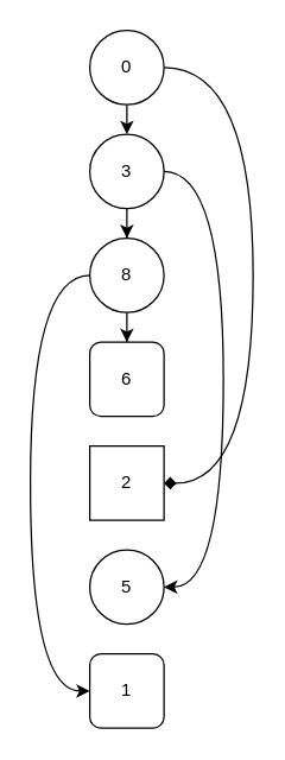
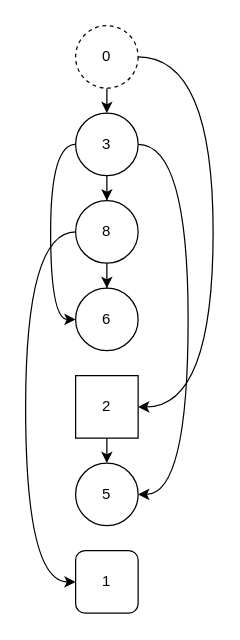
- <mxCell id="4" value="0" style="ellipse;whiteSpace=wrap;html=1;aspect=fixed;" parent="1" vertex="1"><mxGeometry x="60" y="20" width="50" height="50" as="geometry" /></mxCell>
+ <mxCell id="4" value="0" style="ellipse;whiteSpace=wrap;html=1;aspect=fixed;dashed=1;" parent="1" vertex="1"><mxGeometry x="60" y="20" width="50" height="50" as="geometry" /></mxCell>
+ <mxCell id="7" style="edgeStyle=orthogonalEdgeStyle;orthogonalLoop=1;jettySize=auto;html=1;exitX=0;exitY=0.5;exitDx=0;exitDy=0;entryX=0;entryY=0.5;entryDx=0;entryDy=0;curved=1;" edge="1" parent="1" source="8" target="12"><mxGeometry relative="1" as="geometry" /></mxCell>
- <mxCell id="12" value="6" style="whiteSpace=wrap;html=1;aspect=fixed;rounded=1;" parent="1" vertex="1"><mxGeometry x="60" y="230" width="50" height="50" as="geometry" /></mxCell>
+ <mxCell id="12" value="6" style="ellipse;whiteSpace=wrap;html=1;aspect=fixed;" parent="1" vertex="1"><mxGeometry x="60" y="230" width="50" height="50" as="geometry" /></mxCell>
- <mxCell id="3" style="edgeStyle=orthogonalEdgeStyle;orthogonalLoop=1;jettySize=auto;html=1;exitX=1;exitY=0.5;exitDx=0;exitDy=0;entryX=1;entryY=0.5;entryDx=0;entryDy=0;curved=1;endArrow=diamond;" parent="1" source="4" target="14" edge="1"><mxGeometry relative="1" as="geometry"><Array as="points"><mxPoint x="170" y="45" /><mxPoint x="170" y="325" /></Array></mxGeometry></mxCell>
+ <mxCell id="3" style="edgeStyle=orthogonalEdgeStyle;orthogonalLoop=1;jettySize=auto;html=1;exitX=1;exitY=0.5;exitDx=0;exitDy=0;entryX=1;entryY=0.5;entryDx=0;entryDy=0;curved=1;" parent="1" source="4" target="14" edge="1"><mxGeometry relative="1" as="geometry"><Array as="points"><mxPoint x="170" y="45" /><mxPoint x="170" y="325" /></Array></mxGeometry></mxCell>
+ <mxCell id="13" style="edgeStyle=orthogonalEdgeStyle;rounded=0;orthogonalLoop=1;jettySize=auto;html=1;exitX=0.5;exitY=1;exitDx=0;exitDy=0;entryX=0.5;entryY=0;entryDx=0;entryDy=0;" parent="1" source="14" target="15" edge="1"><mxGeometry relative="1" as="geometry" /></mxCell>
